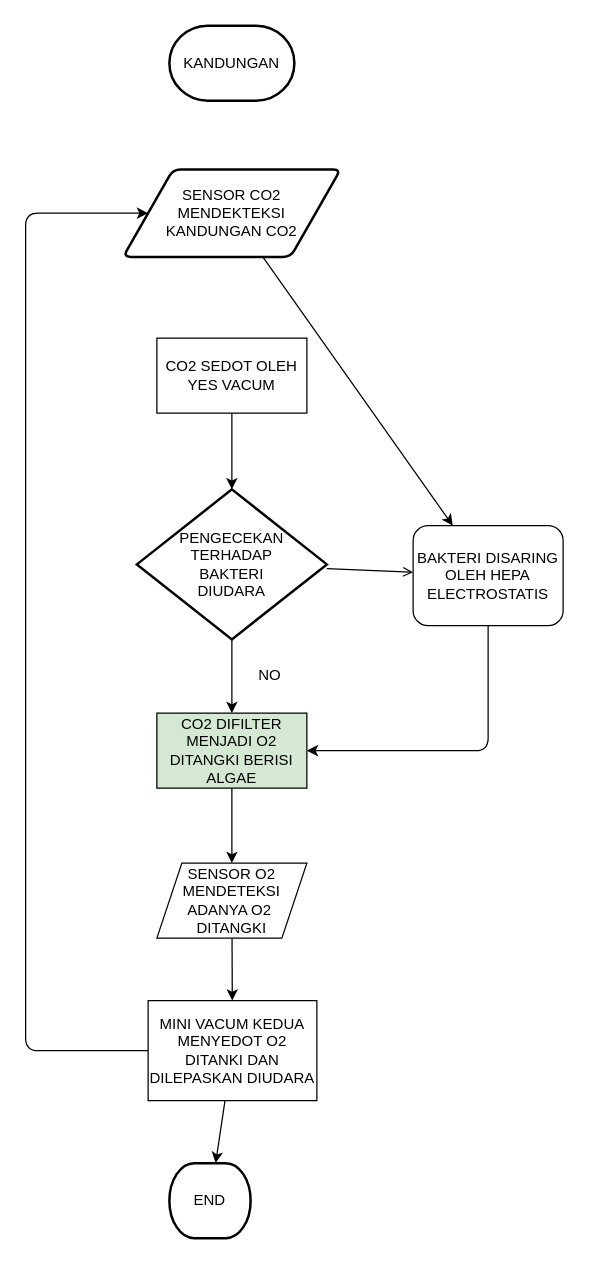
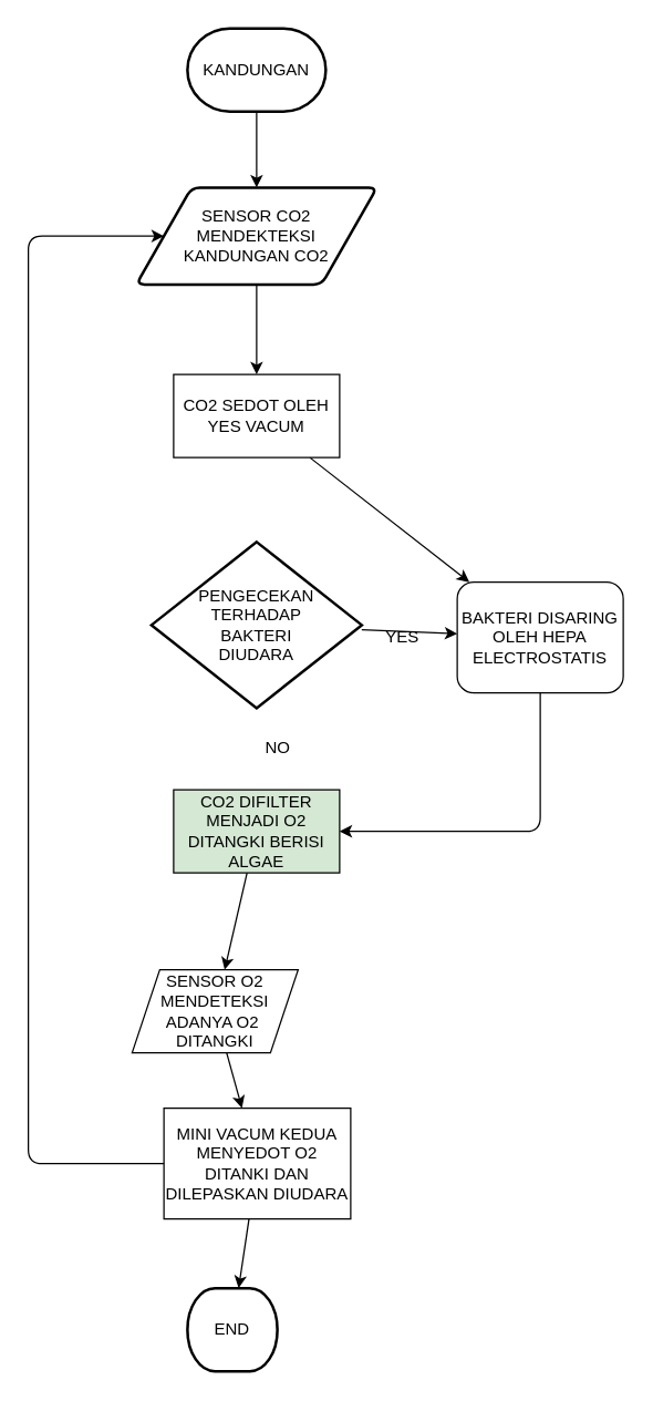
+ <mxCell id="2" value="" style="edgeStyle=none;html=1;" edge="1" parent="1" source="3" target="5"><mxGeometry relative="1" as="geometry" /></mxCell>
- <mxCell id="4" value="" style="edgeStyle=none;html=1;" edge="1" parent="1" source="5" target="20"><mxGeometry relative="1" as="geometry" /></mxCell>
+ <mxCell id="4" value="" style="edgeStyle=none;html=1;" edge="1" parent="1" source="5" target="7"><mxGeometry relative="1" as="geometry" /></mxCell>
- <mxCell id="6" value="" style="edgeStyle=none;html=1;" edge="1" parent="1" source="7" target="10"><mxGeometry relative="1" as="geometry" /></mxCell>
+ <mxCell id="6" value="" style="edgeStyle=none;html=1;" edge="1" parent="1" source="7" target="20"><mxGeometry relative="1" as="geometry" /></mxCell>
- <mxCell id="8" value="" style="edgeStyle=none;html=1;endArrow=open;" edge="1" parent="1" source="10" target="20"><mxGeometry relative="1" as="geometry" /></mxCell>
+ <mxCell id="8" value="" style="edgeStyle=none;html=1;" edge="1" parent="1" source="10" target="20"><mxGeometry relative="1" as="geometry" /></mxCell>
+ <mxCell id="21" value="YES" style="text;html=1;align=center;verticalAlign=middle;resizable=0;points=[];autosize=1;strokeColor=none;fillColor=none;" vertex="1" parent="1"><mxGeometry x="265" y="445" width="50" height="30" as="geometry" /></mxCell>
- <mxCell id="9" value="" style="edgeStyle=none;html=1;" edge="1" parent="1" source="10" target="12"><mxGeometry relative="1" as="geometry" /></mxCell>
- <mxCell id="22" value="NO" style="text;html=1;align=center;verticalAlign=middle;resizable=0;points=[];autosize=1;strokeColor=none;fillColor=none;" vertex="1" parent="1"><mxGeometry x="195" y="525" width="40" height="30" as="geometry" /></mxCell>
+ <mxCell id="22" value="NO" style="text;html=1;align=center;verticalAlign=middle;resizable=0;points=[];autosize=1;strokeColor=none;fillColor=none;" vertex="1" parent="1"><mxGeometry x="180" y="525" width="40" height="30" as="geometry" /></mxCell>
- <mxCell id="14" value="SENSOR O2 MENDETEKSI ADANYA O2&amp;nbsp; DITANGKI" style="shape=parallelogram;perimeter=parallelogramPerimeter;whiteSpace=wrap;html=1;fixedSize=1;" vertex="1" parent="1"><mxGeometry x="125" y="690" width="120" height="60" as="geometry" /></mxCell>
+ <mxCell id="14" value="SENSOR O2 MENDETEKSI ADANYA O2&amp;nbsp; DITANGKI" style="shape=parallelogram;perimeter=parallelogramPerimeter;whiteSpace=wrap;html=1;fixedSize=1;" vertex="1" parent="1"><mxGeometry x="95" y="700" width="120" height="60" as="geometry" /></mxCell>
